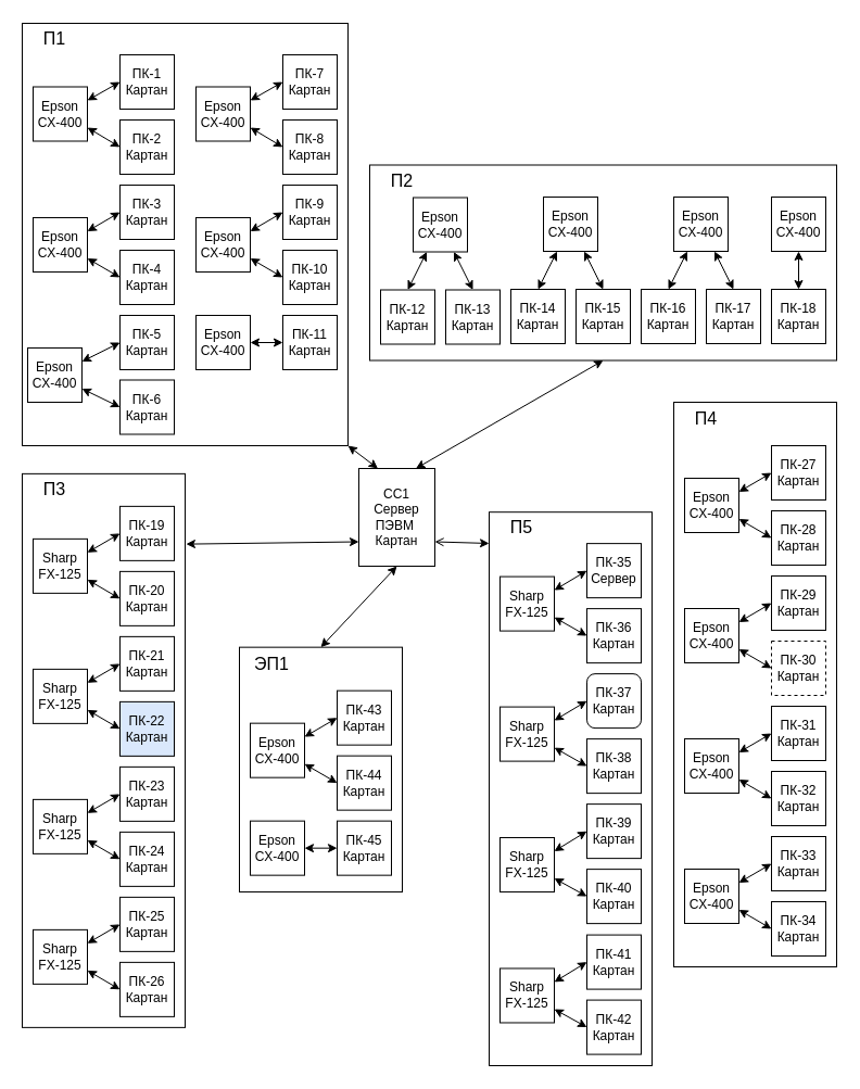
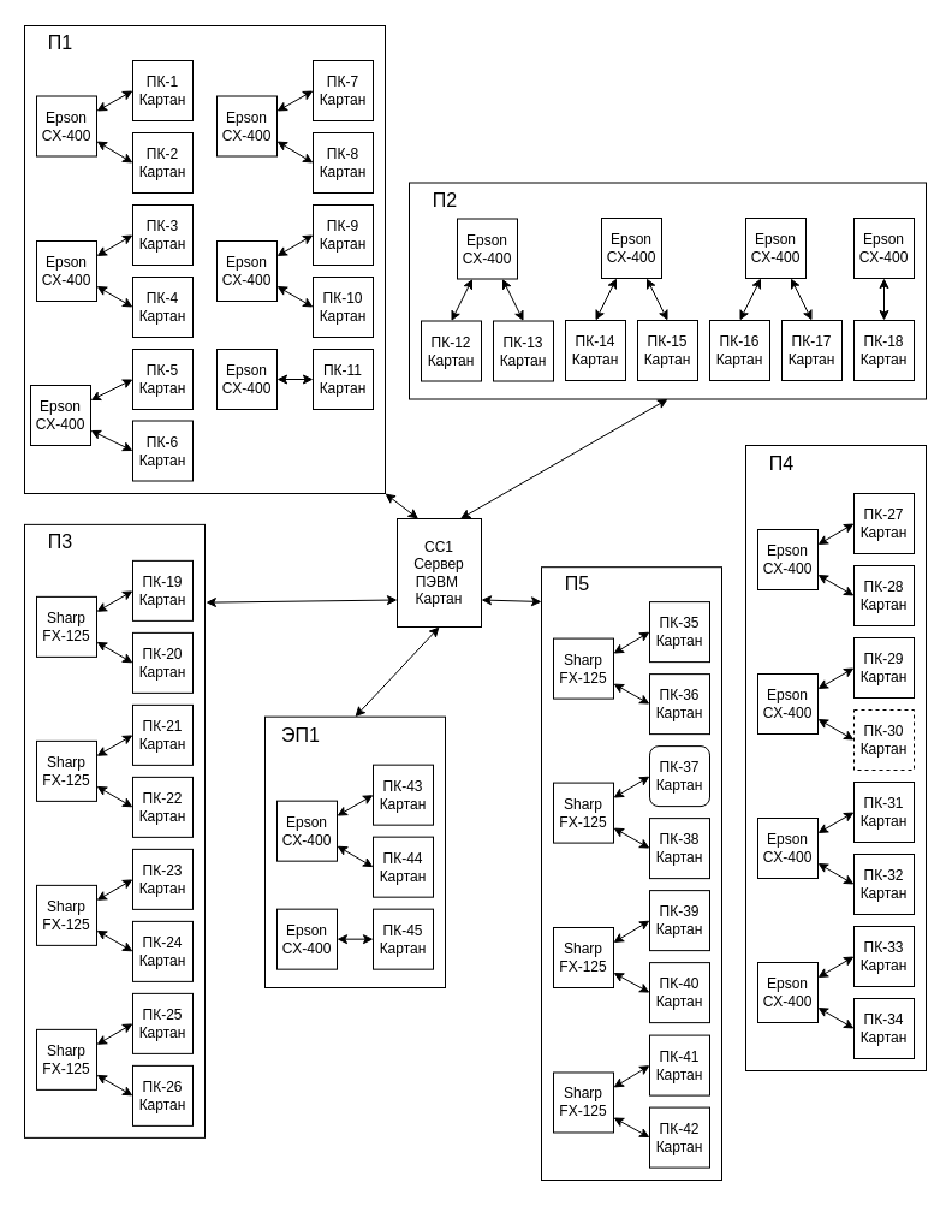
- <mxCell id="91" value="" style="endArrow=open;startArrow=classic;html=1;rounded=0;exitX=0;exitY=1;exitDx=0;exitDy=0;entryX=1;entryY=0.75;entryDx=0;entryDy=0;" parent="1" source="74" target="64" edge="1"><mxGeometry width="50" height="50" relative="1" as="geometry"><mxPoint x="570" y="631" as="sourcePoint" /><mxPoint x="620" y="581" as="targetPoint" /></mxGeometry></mxCell>
+ <mxCell id="91" value="" style="endArrow=classic;startArrow=classic;html=1;rounded=0;exitX=0;exitY=1;exitDx=0;exitDy=0;entryX=1;entryY=0.75;entryDx=0;entryDy=0;" parent="1" source="74" target="64" edge="1"><mxGeometry width="50" height="50" relative="1" as="geometry"><mxPoint x="570" y="631" as="sourcePoint" /><mxPoint x="620" y="581" as="targetPoint" /></mxGeometry></mxCell>
- <mxCell id="75" value="ПК-35&lt;br&gt;Сервер" style="whiteSpace=wrap;html=1;aspect=fixed;" parent="1" vertex="1"><mxGeometry x="540" y="500.12" width="50" height="50" as="geometry" /></mxCell>
+ <mxCell id="75" value="ПК-35&lt;br&gt;Картан" style="whiteSpace=wrap;html=1;aspect=fixed;" parent="1" vertex="1"><mxGeometry x="540" y="500.12" width="50" height="50" as="geometry" /></mxCell>
- <mxCell id="41" value="ПК-22&lt;br&gt;Картан" style="whiteSpace=wrap;html=1;aspect=fixed;fillColor=#dae8fc;" parent="1" vertex="1"><mxGeometry x="110" y="645.87" width="50" height="50" as="geometry" /></mxCell>
+ <mxCell id="41" value="ПК-22&lt;br&gt;Картан" style="whiteSpace=wrap;html=1;aspect=fixed;" parent="1" vertex="1"><mxGeometry x="110" y="645.87" width="50" height="50" as="geometry" /></mxCell>
